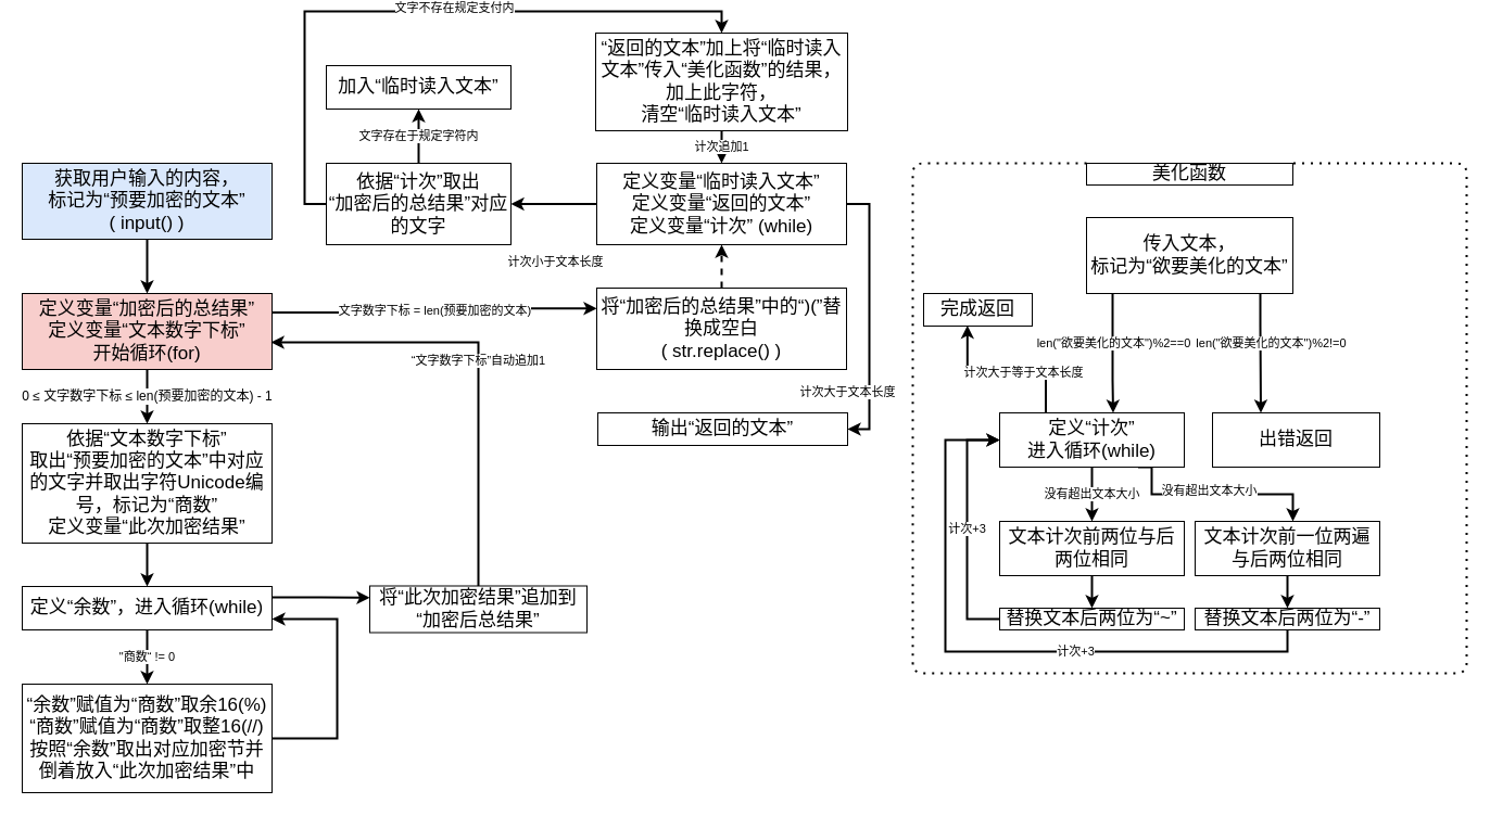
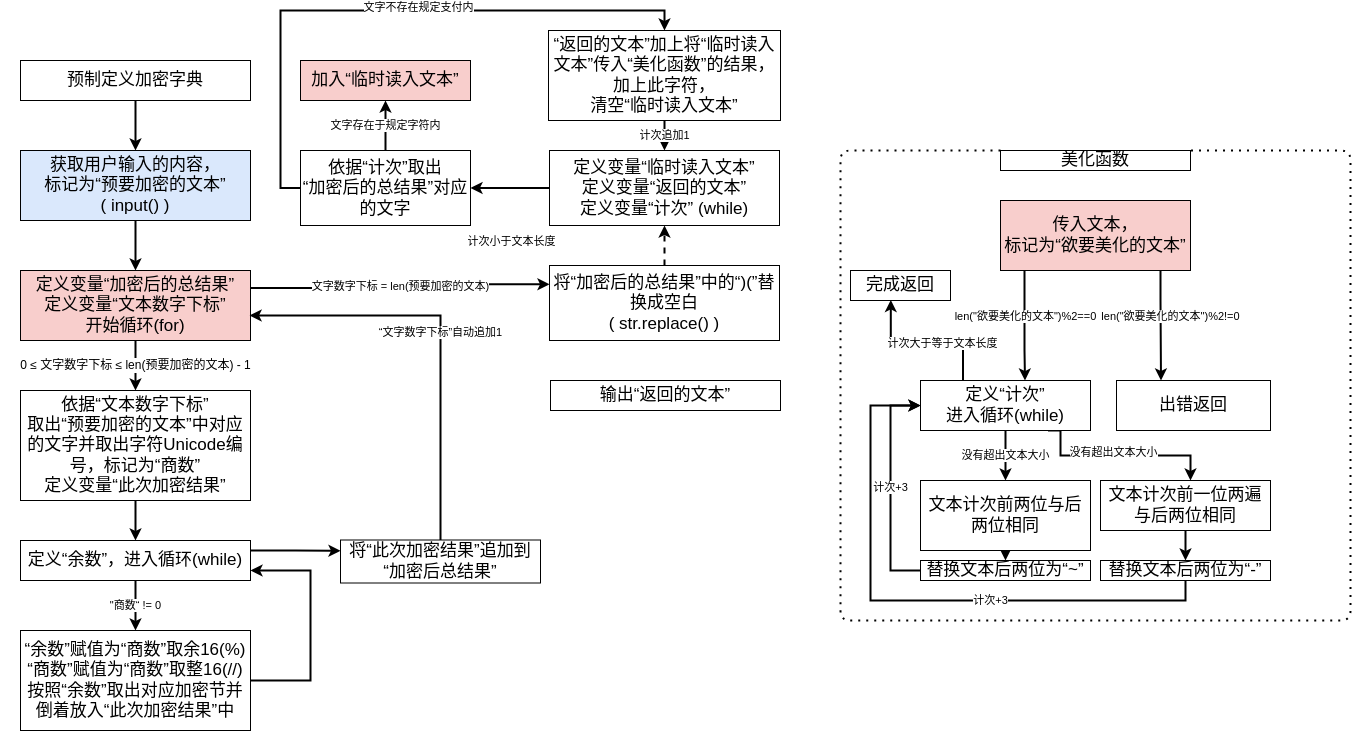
+ <mxCell id="3" value="&lt;font style=&quot;font-size: 17px&quot;&gt;预制定义加密字典&lt;/font&gt;" style="rounded=0;whiteSpace=wrap;html=1;" vertex="1" parent="1"><mxGeometry x="20" y="50" width="230" height="40" as="geometry" /></mxCell>
- <mxCell id="51" value="&lt;span style=&quot;font-size: 17px&quot;&gt;加入“临时读入文本”&lt;br&gt;&lt;/span&gt;" style="rounded=0;whiteSpace=wrap;html=1;" vertex="1" parent="1"><mxGeometry x="300" y="50" width="170" height="40" as="geometry" /></mxCell>
+ <mxCell id="51" value="&lt;span style=&quot;font-size: 17px&quot;&gt;加入“临时读入文本”&lt;br&gt;&lt;/span&gt;" style="rounded=0;whiteSpace=wrap;html=1;fillColor=#f8cecc;" vertex="1" parent="1"><mxGeometry x="300" y="50" width="170" height="40" as="geometry" /></mxCell>
+ <mxCell id="2" style="edgeStyle=orthogonalEdgeStyle;rounded=0;orthogonalLoop=1;jettySize=auto;html=1;exitX=0.5;exitY=1;exitDx=0;exitDy=0;entryX=0.5;entryY=0;entryDx=0;entryDy=0;strokeWidth=2;" edge="1" parent="1" source="3" target="5"><mxGeometry relative="1" as="geometry" /></mxCell>
- <mxCell id="25" value="&lt;font style=&quot;font-size: 17px&quot;&gt;传入文本，&lt;br&gt;标记为“欲要美化的文本”&lt;/font&gt;" style="rounded=0;whiteSpace=wrap;html=1;" vertex="1" parent="1"><mxGeometry x="1000" y="190" width="190" height="70" as="geometry" /></mxCell>
+ <mxCell id="25" value="&lt;font style=&quot;font-size: 17px&quot;&gt;传入文本，&lt;br&gt;标记为“欲要美化的文本”&lt;/font&gt;" style="rounded=0;whiteSpace=wrap;html=1;fillColor=#f8cecc;" vertex="1" parent="1"><mxGeometry x="1000" y="190" width="190" height="70" as="geometry" /></mxCell>
- <mxCell id="45" value="计次大于文本长度" style="edgeStyle=orthogonalEdgeStyle;rounded=0;orthogonalLoop=1;jettySize=auto;html=1;exitX=1;exitY=0.5;exitDx=0;exitDy=0;entryX=1;entryY=0.5;entryDx=0;entryDy=0;strokeWidth=2;" edge="1" parent="1" source="46" target="54"><mxGeometry x="0.557" y="-20" relative="1" as="geometry"><mxPoint y="1" as="offset" /></mxGeometry></mxCell>
- <mxCell id="34" value="&lt;font style=&quot;font-size: 17px&quot;&gt;文本计次前两位与后两位相同&lt;/font&gt;" style="rounded=0;whiteSpace=wrap;html=1;" vertex="1" parent="1"><mxGeometry x="920" y="470" width="170" height="50" as="geometry" /></mxCell>
+ <mxCell id="34" value="&lt;font style=&quot;font-size: 17px&quot;&gt;文本计次前两位与后两位相同&lt;/font&gt;" style="rounded=0;whiteSpace=wrap;html=1;" vertex="1" parent="1"><mxGeometry x="920" y="470" width="170" height="70" as="geometry" /></mxCell>
